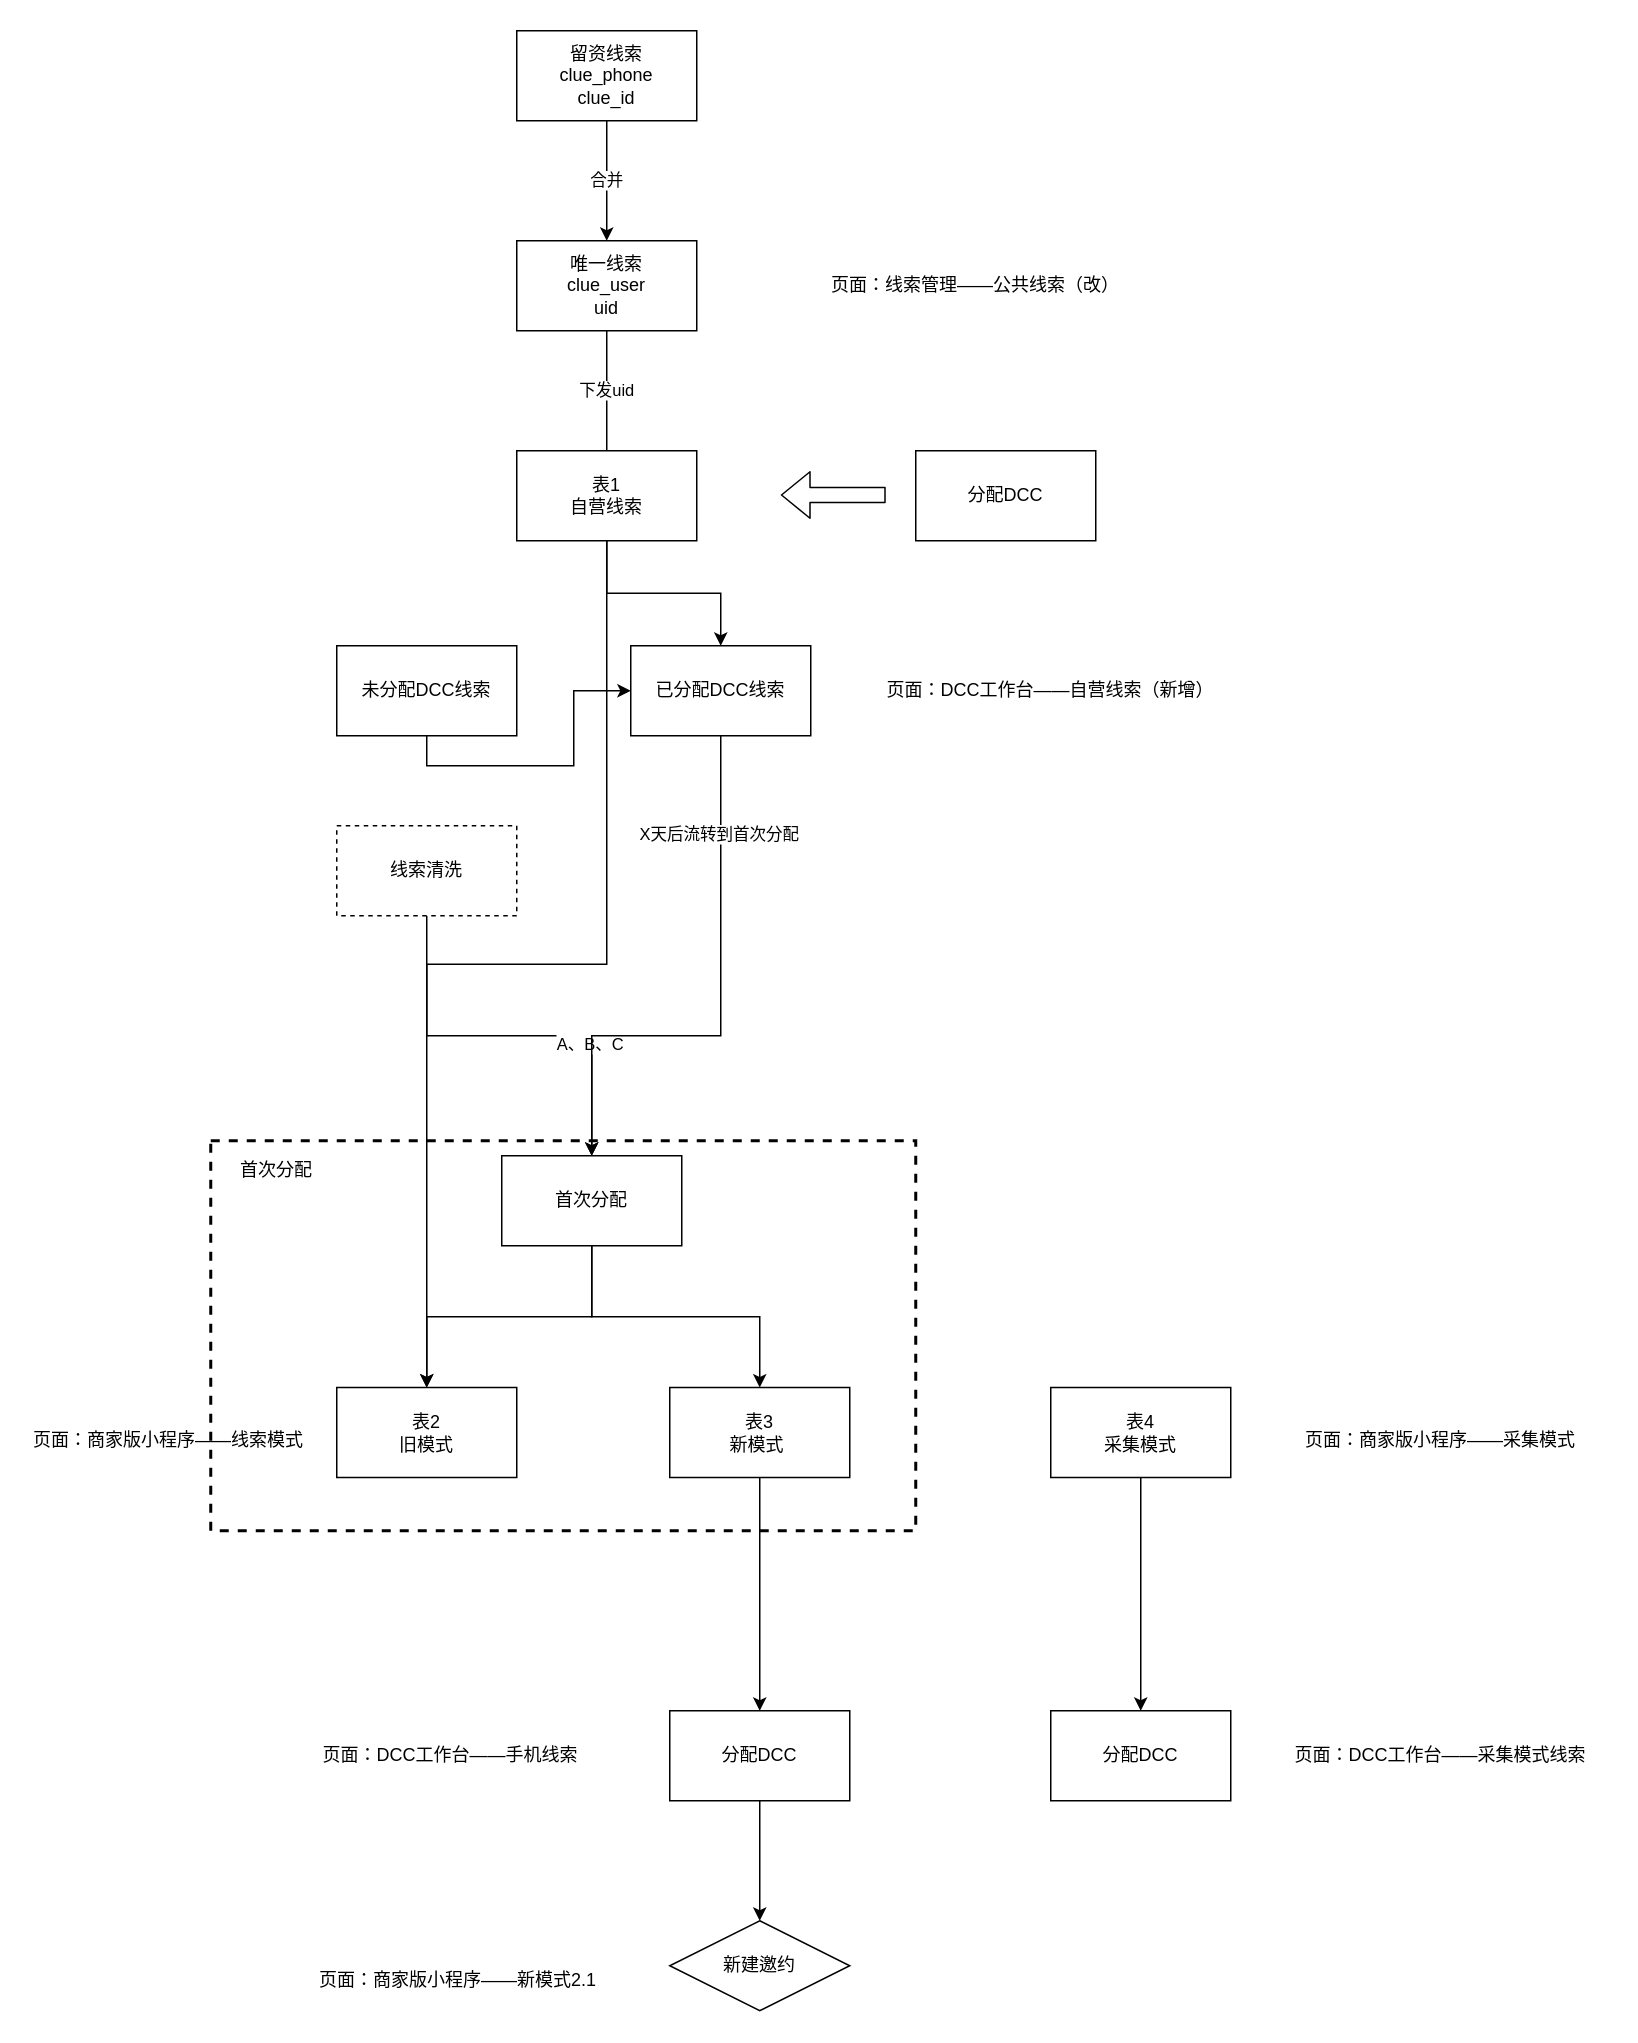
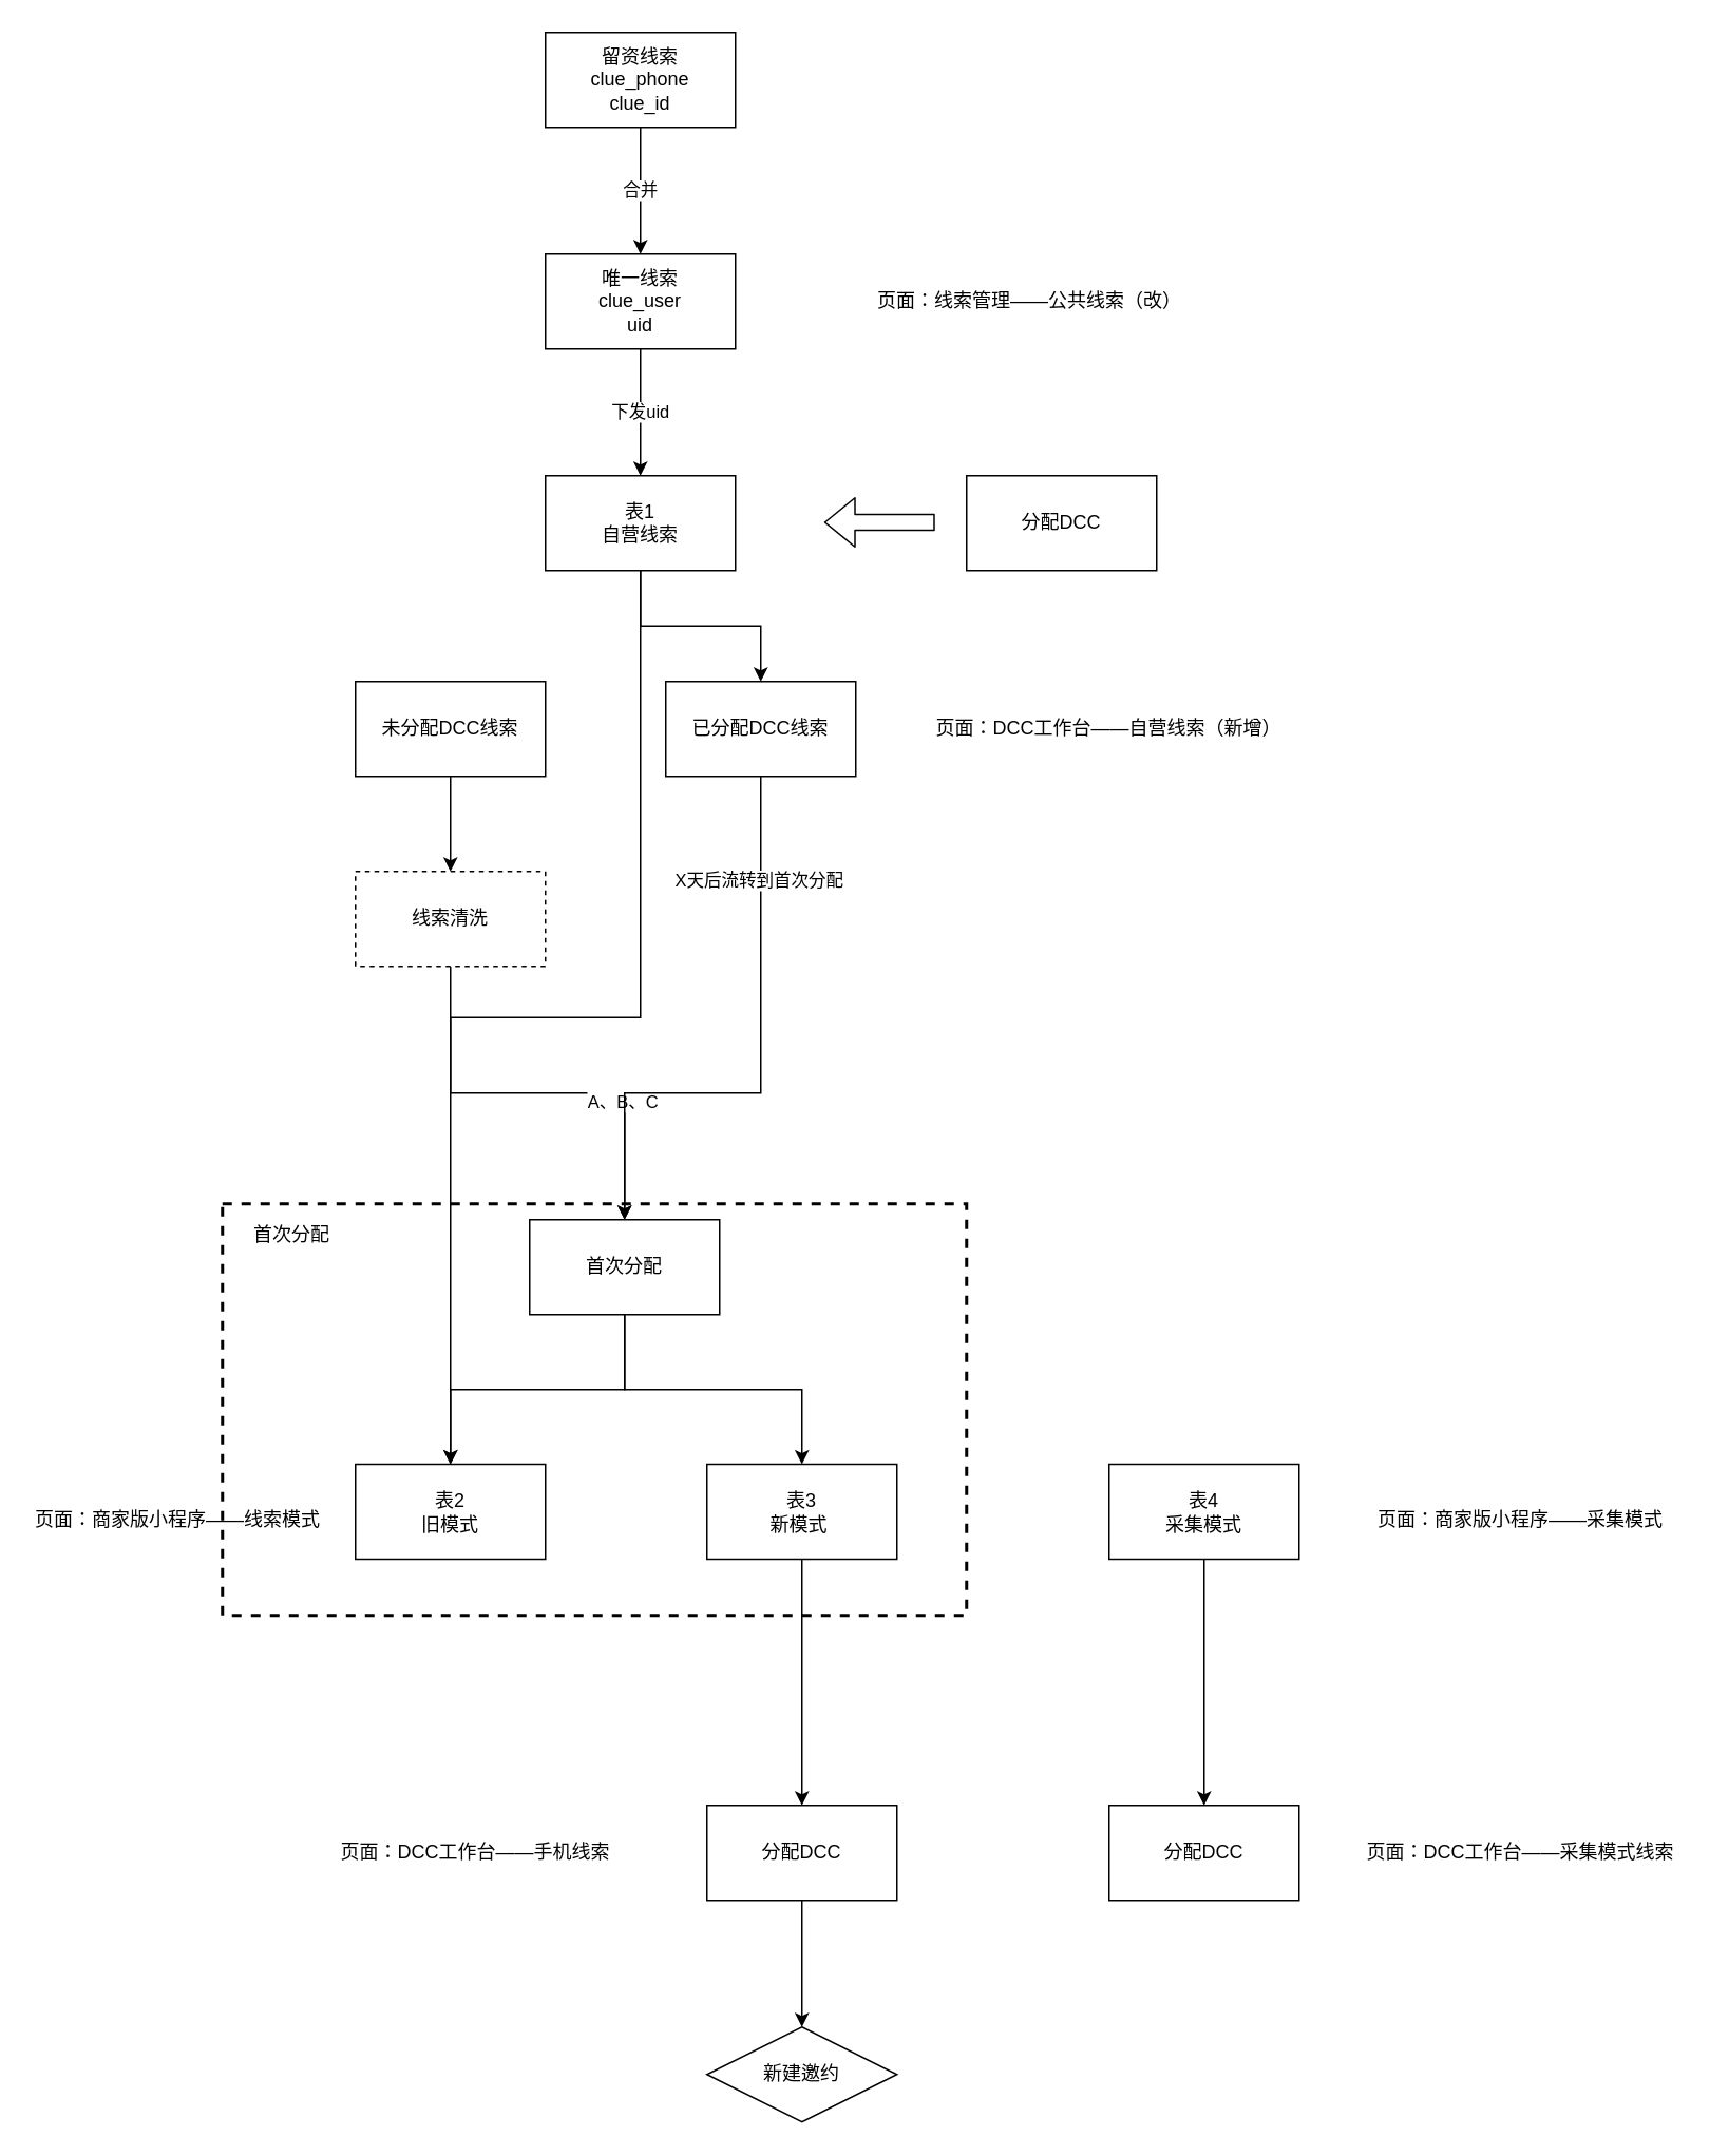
- <mxCell id="5" value="下发uid" style="edgeStyle=orthogonalEdgeStyle;rounded=0;orthogonalLoop=1;jettySize=auto;html=1;endArrow=none;" edge="1" parent="1" source="6" target="9"><mxGeometry relative="1" as="geometry" /></mxCell>
+ <mxCell id="5" value="下发uid" style="edgeStyle=orthogonalEdgeStyle;rounded=0;orthogonalLoop=1;jettySize=auto;html=1;" edge="1" parent="1" source="6" target="9"><mxGeometry relative="1" as="geometry" /></mxCell>
- <mxCell id="17" style="edgeStyle=orthogonalEdgeStyle;rounded=0;orthogonalLoop=1;jettySize=auto;html=1;exitX=0.5;exitY=1;exitDx=0;exitDy=0;" edge="1" parent="1" source="18" target="27"><mxGeometry relative="1" as="geometry" /></mxCell>
+ <mxCell id="17" style="edgeStyle=orthogonalEdgeStyle;rounded=0;orthogonalLoop=1;jettySize=auto;html=1;exitX=0.5;exitY=1;exitDx=0;exitDy=0;entryX=0.5;entryY=0;entryDx=0;entryDy=0;" edge="1" parent="1" source="18" target="24"><mxGeometry relative="1" as="geometry" /></mxCell>
- <mxCell id="37" value="页面：商家版小程序——新模式2.1" style="text;html=1;strokeColor=none;fillColor=none;align=center;verticalAlign=middle;whiteSpace=wrap;rounded=0;dashed=1;" vertex="1" parent="1"><mxGeometry x="200" y="1310" width="210" height="20" as="geometry" /></mxCell>
